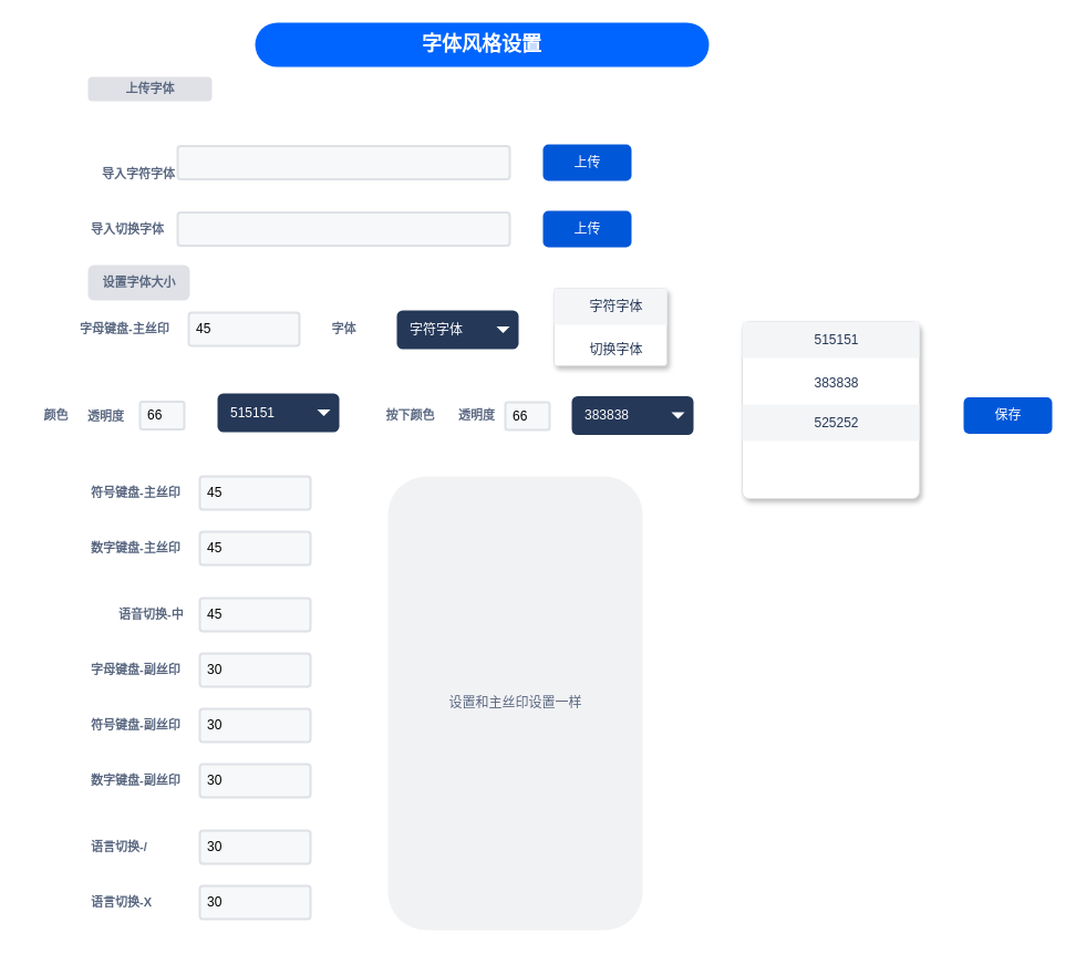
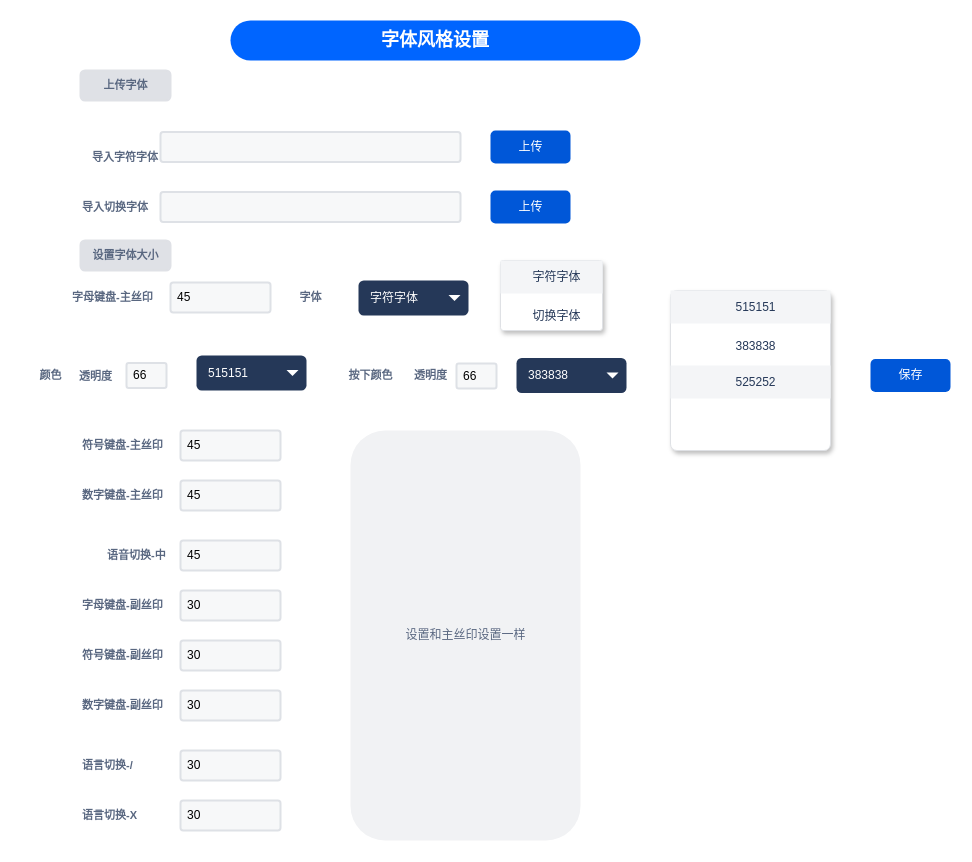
- <mxCell id="9" value="&lt;span style=&quot;color: rgb(89 , 103 , 128) ; font-size: 11px ; text-align: left&quot;&gt;上传字体&lt;/span&gt;" style="dashed=0;html=1;rounded=1;fillColor=#DFE1E6;strokeColor=#DFE1E6;fontSize=12;align=center;fontStyle=1;strokeWidth=2;fontColor=#42526E" parent="1" vertex="1"><mxGeometry x="80" y="70" width="110" height="20" as="geometry" /></mxCell>
+ <mxCell id="9" value="&lt;span style=&quot;color: rgb(89 , 103 , 128) ; font-size: 11px ; text-align: left&quot;&gt;上传字体&lt;/span&gt;" style="dashed=0;html=1;rounded=1;fillColor=#DFE1E6;strokeColor=#DFE1E6;fontSize=12;align=center;fontStyle=1;strokeWidth=2;fontColor=#42526E" parent="1" vertex="1"><mxGeometry x="80" y="70" width="90" height="30" as="geometry" /></mxCell>
